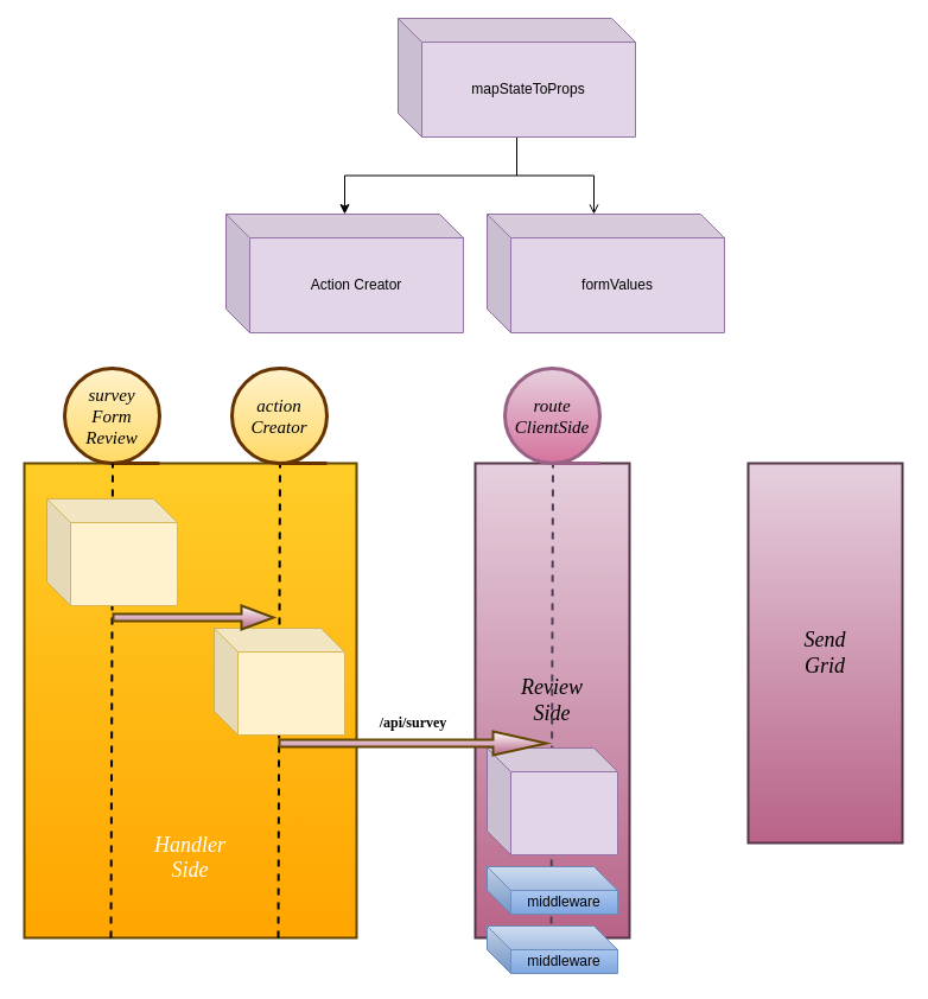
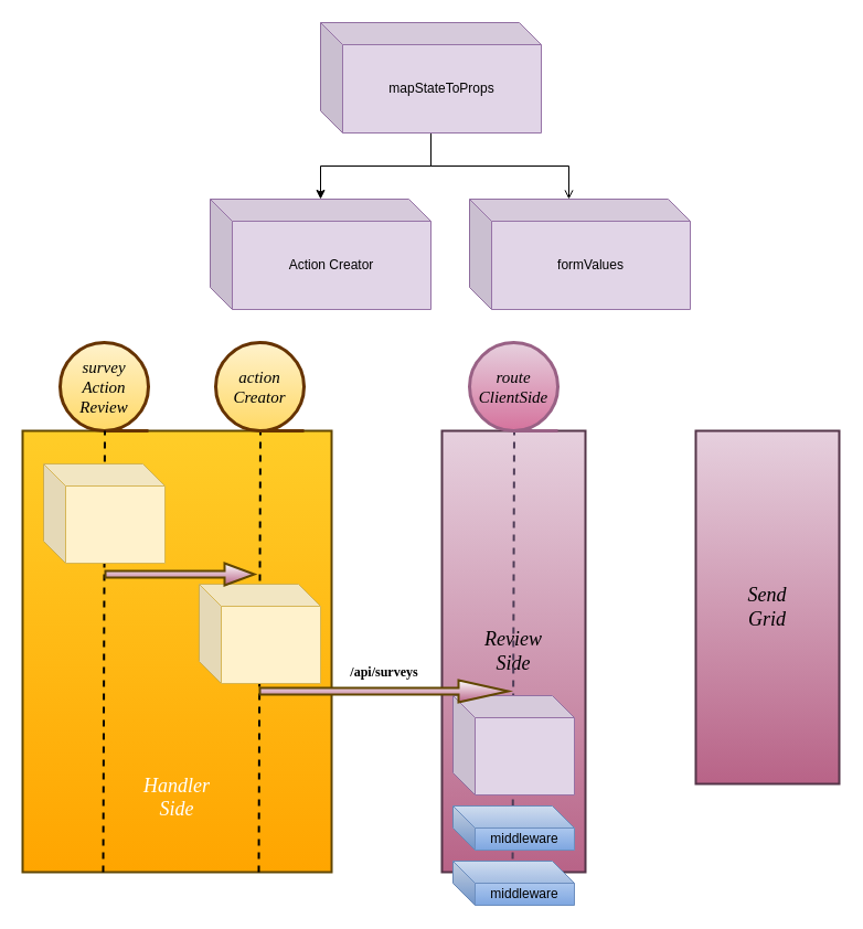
- <mxCell id="6" value="mapStateToProps" style="shape=cube;whiteSpace=wrap;html=1;boundedLbl=1;backgroundOutline=1;darkOpacity=0.05;darkOpacity2=0.1;fillColor=#e1d5e7;strokeColor=#9673a6;" parent="1" vertex="1"><mxGeometry x="335" y="15" width="200" height="100" as="geometry" /></mxCell>
+ <mxCell id="6" value="mapStateToProps" style="shape=cube;whiteSpace=wrap;html=1;boundedLbl=1;backgroundOutline=1;darkOpacity=0.05;darkOpacity2=0.1;fillColor=#e1d5e7;strokeColor=#9673a6;" parent="1" vertex="1"><mxGeometry x="290" y="20" width="200" height="100" as="geometry" /></mxCell>
- <mxCell id="3" value="formValues" style="shape=cube;whiteSpace=wrap;html=1;boundedLbl=1;backgroundOutline=1;darkOpacity=0.05;darkOpacity2=0.1;fillColor=#e1d5e7;strokeColor=#9673a6;" parent="1" vertex="1"><mxGeometry x="410" y="180" width="200" height="100" as="geometry" /></mxCell>
+ <mxCell id="3" value="formValues" style="shape=cube;whiteSpace=wrap;html=1;boundedLbl=1;backgroundOutline=1;darkOpacity=0.05;darkOpacity2=0.1;fillColor=#e1d5e7;strokeColor=#9673a6;" parent="1" vertex="1"><mxGeometry x="425" y="180" width="200" height="100" as="geometry" /></mxCell>
- <mxCell id="11" value="&lt;font style=&quot;font-size: 15px&quot;&gt;&lt;i&gt;survey&lt;br&gt;Form&lt;br&gt;Review&lt;/i&gt;&lt;/font&gt;" style="shape=tapeData;whiteSpace=wrap;html=1;perimeter=ellipsePerimeter;fontFamily=Comic Sans MS;fontSize=7;gradientColor=#ffd966;fillColor=#fff2cc;strokeColor=#663300;strokeWidth=3;" parent="1" vertex="1"><mxGeometry x="54" y="310" width="80" height="80" as="geometry" /></mxCell>
+ <mxCell id="11" value="&lt;font style=&quot;font-size: 15px&quot;&gt;&lt;i&gt;survey&lt;br&gt;Action&lt;br&gt;Review&lt;/i&gt;&lt;/font&gt;" style="shape=tapeData;whiteSpace=wrap;html=1;perimeter=ellipsePerimeter;fontFamily=Comic Sans MS;fontSize=7;gradientColor=#ffd966;fillColor=#fff2cc;strokeColor=#663300;strokeWidth=3;" parent="1" vertex="1"><mxGeometry x="54" y="310" width="80" height="80" as="geometry" /></mxCell>
- <mxCell id="19" value="/api/survey" style="text;html=1;strokeColor=none;fillColor=none;align=center;verticalAlign=middle;whiteSpace=wrap;rounded=0;fontFamily=Comic Sans MS;fontSize=12;fontColor=#000000;fontStyle=1" parent="1" vertex="1"><mxGeometry x="308.75" y="599" width="77.5" height="20" as="geometry" /></mxCell>
+ <mxCell id="19" value="/api/surveys" style="text;html=1;strokeColor=none;fillColor=none;align=center;verticalAlign=middle;whiteSpace=wrap;rounded=0;fontFamily=Comic Sans MS;fontSize=12;fontColor=#000000;fontStyle=1" parent="1" vertex="1"><mxGeometry x="308.75" y="599" width="77.5" height="20" as="geometry" /></mxCell>
